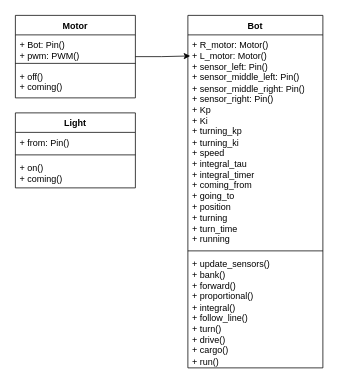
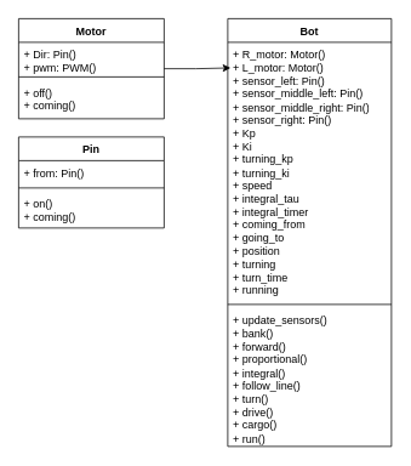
- <mxCell id="3" value="+ Bot: Pin()&lt;div&gt;+ pwm: PWM()&lt;/div&gt;" style="text;strokeColor=none;fillColor=none;align=left;verticalAlign=top;spacingLeft=4;spacingRight=4;overflow=hidden;rotatable=0;points=[[0,0.5],[1,0.5]];portConstraint=eastwest;whiteSpace=wrap;html=1;" vertex="1" parent="2"><mxGeometry y="26" width="160" height="34" as="geometry" /></mxCell>
+ <mxCell id="3" value="+ Dir: Pin()&lt;div&gt;+ pwm: PWM()&lt;/div&gt;" style="text;strokeColor=none;fillColor=none;align=left;verticalAlign=top;spacingLeft=4;spacingRight=4;overflow=hidden;rotatable=0;points=[[0,0.5],[1,0.5]];portConstraint=eastwest;whiteSpace=wrap;html=1;" vertex="1" parent="2"><mxGeometry y="26" width="160" height="34" as="geometry" /></mxCell>
- <mxCell id="6" value="Light" style="swimlane;fontStyle=1;align=center;verticalAlign=top;childLayout=stackLayout;horizontal=1;startSize=26;horizontalStack=0;resizeParent=1;resizeParentMax=0;resizeLast=0;collapsible=1;marginBottom=0;whiteSpace=wrap;html=1;" vertex="1" parent="1"><mxGeometry x="20" y="150" width="160" height="100" as="geometry" /></mxCell>
+ <mxCell id="6" value="Pin" style="swimlane;fontStyle=1;align=center;verticalAlign=top;childLayout=stackLayout;horizontal=1;startSize=26;horizontalStack=0;resizeParent=1;resizeParentMax=0;resizeLast=0;collapsible=1;marginBottom=0;whiteSpace=wrap;html=1;" vertex="1" parent="1"><mxGeometry x="20" y="150" width="160" height="100" as="geometry" /></mxCell>
